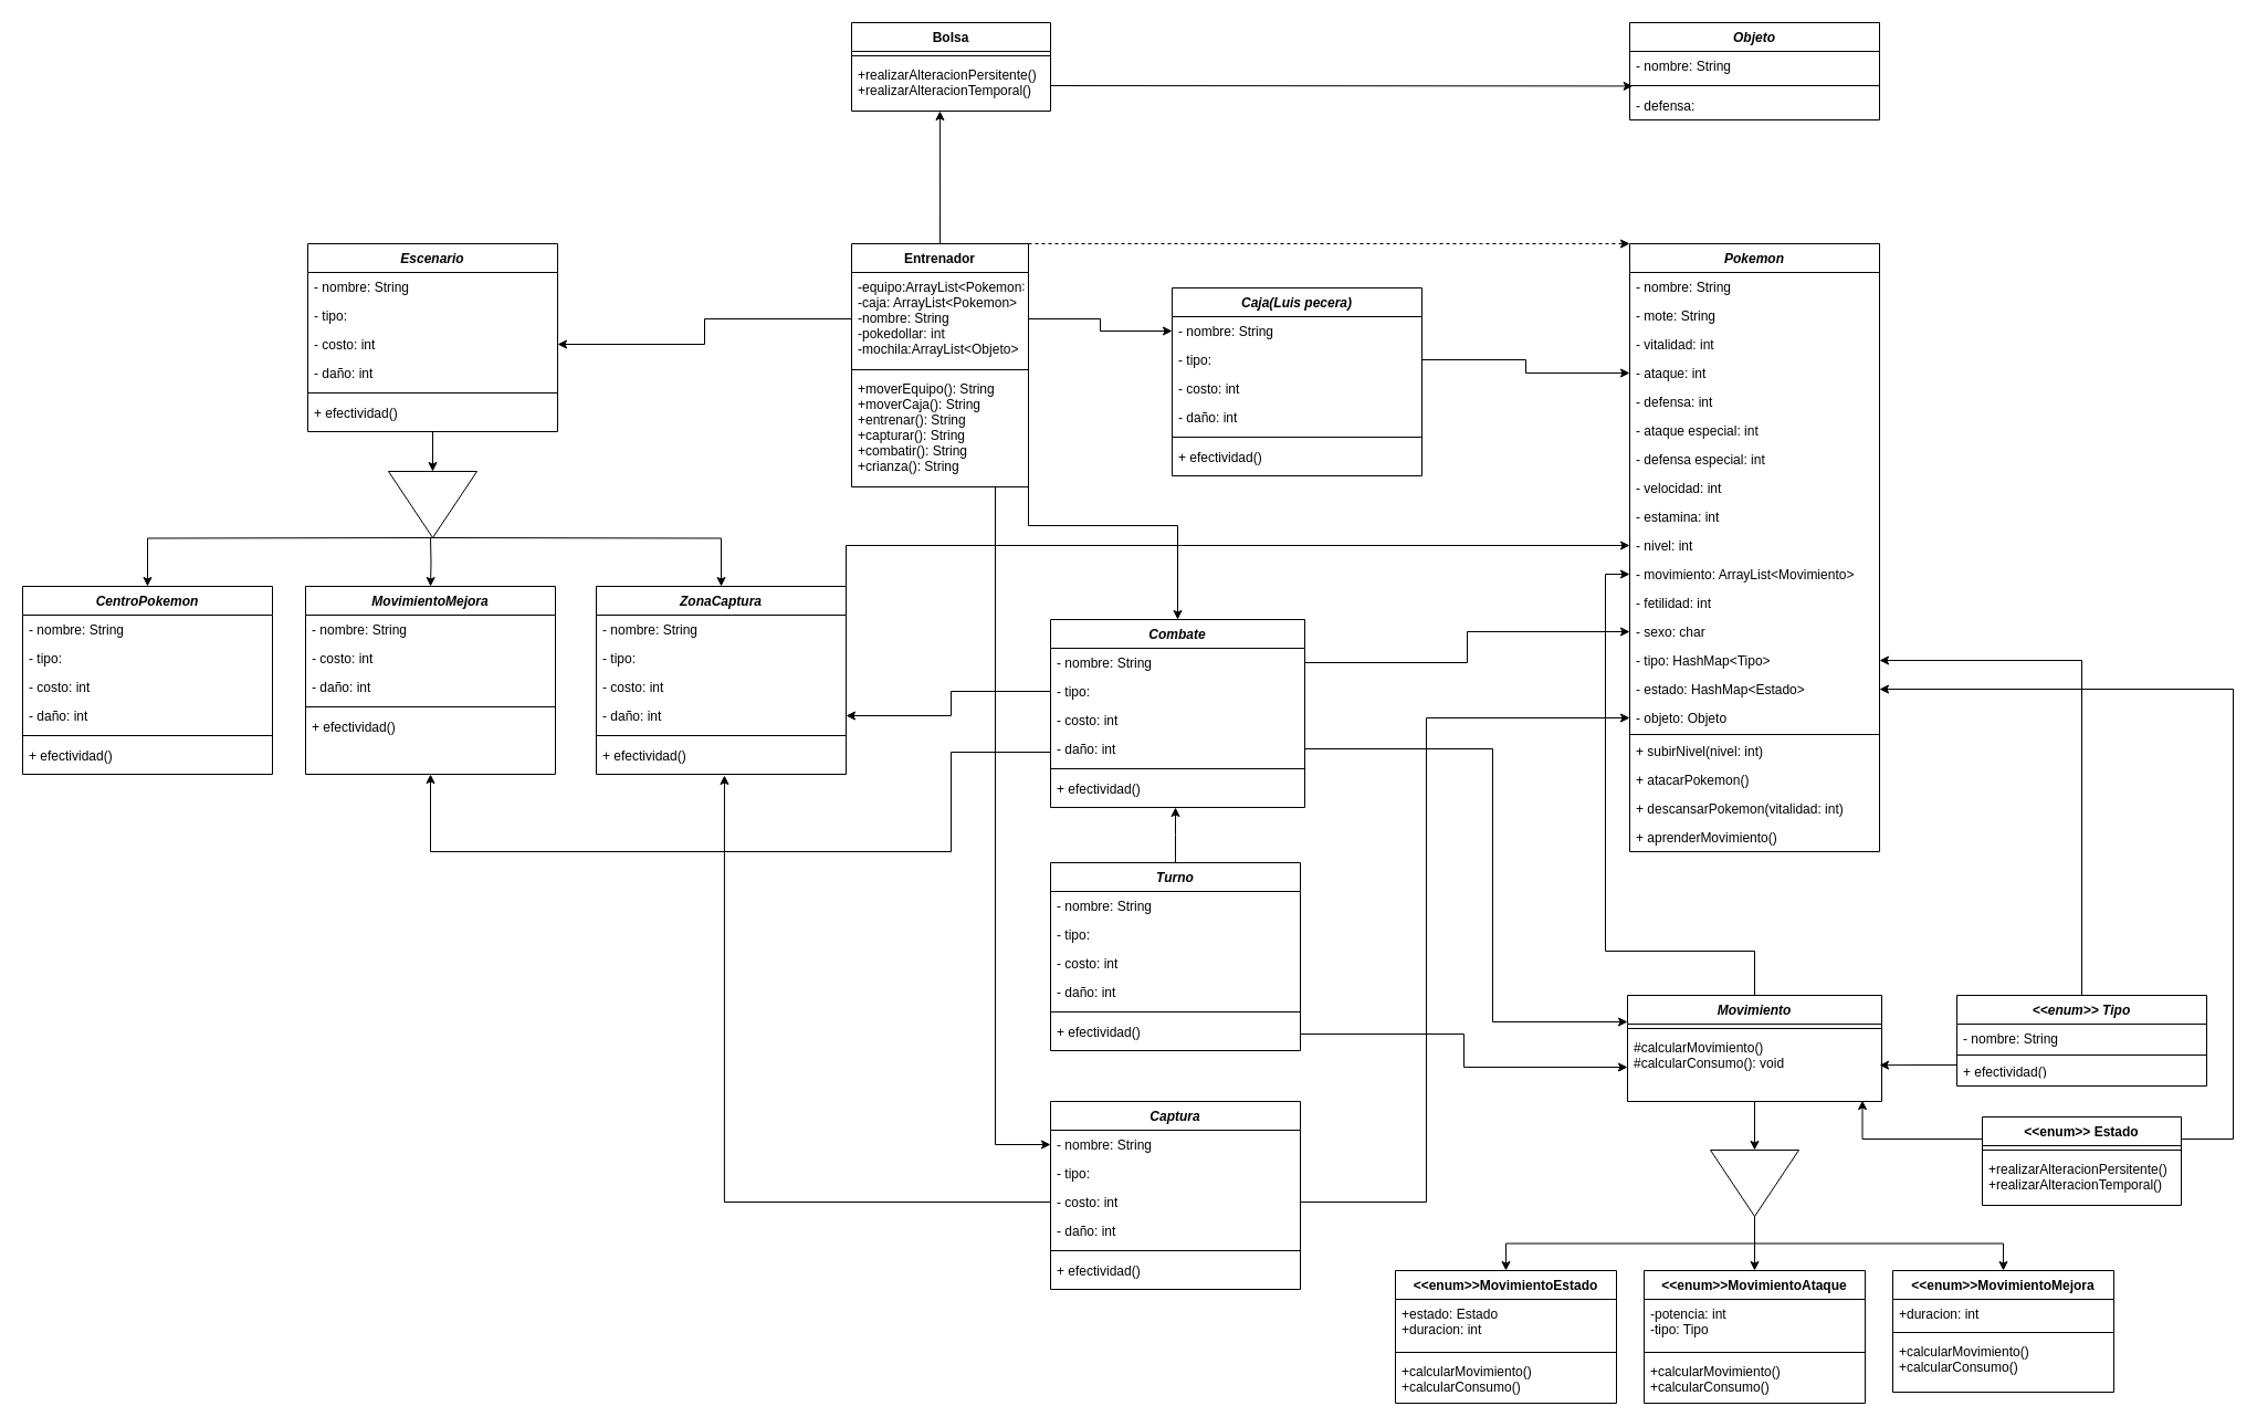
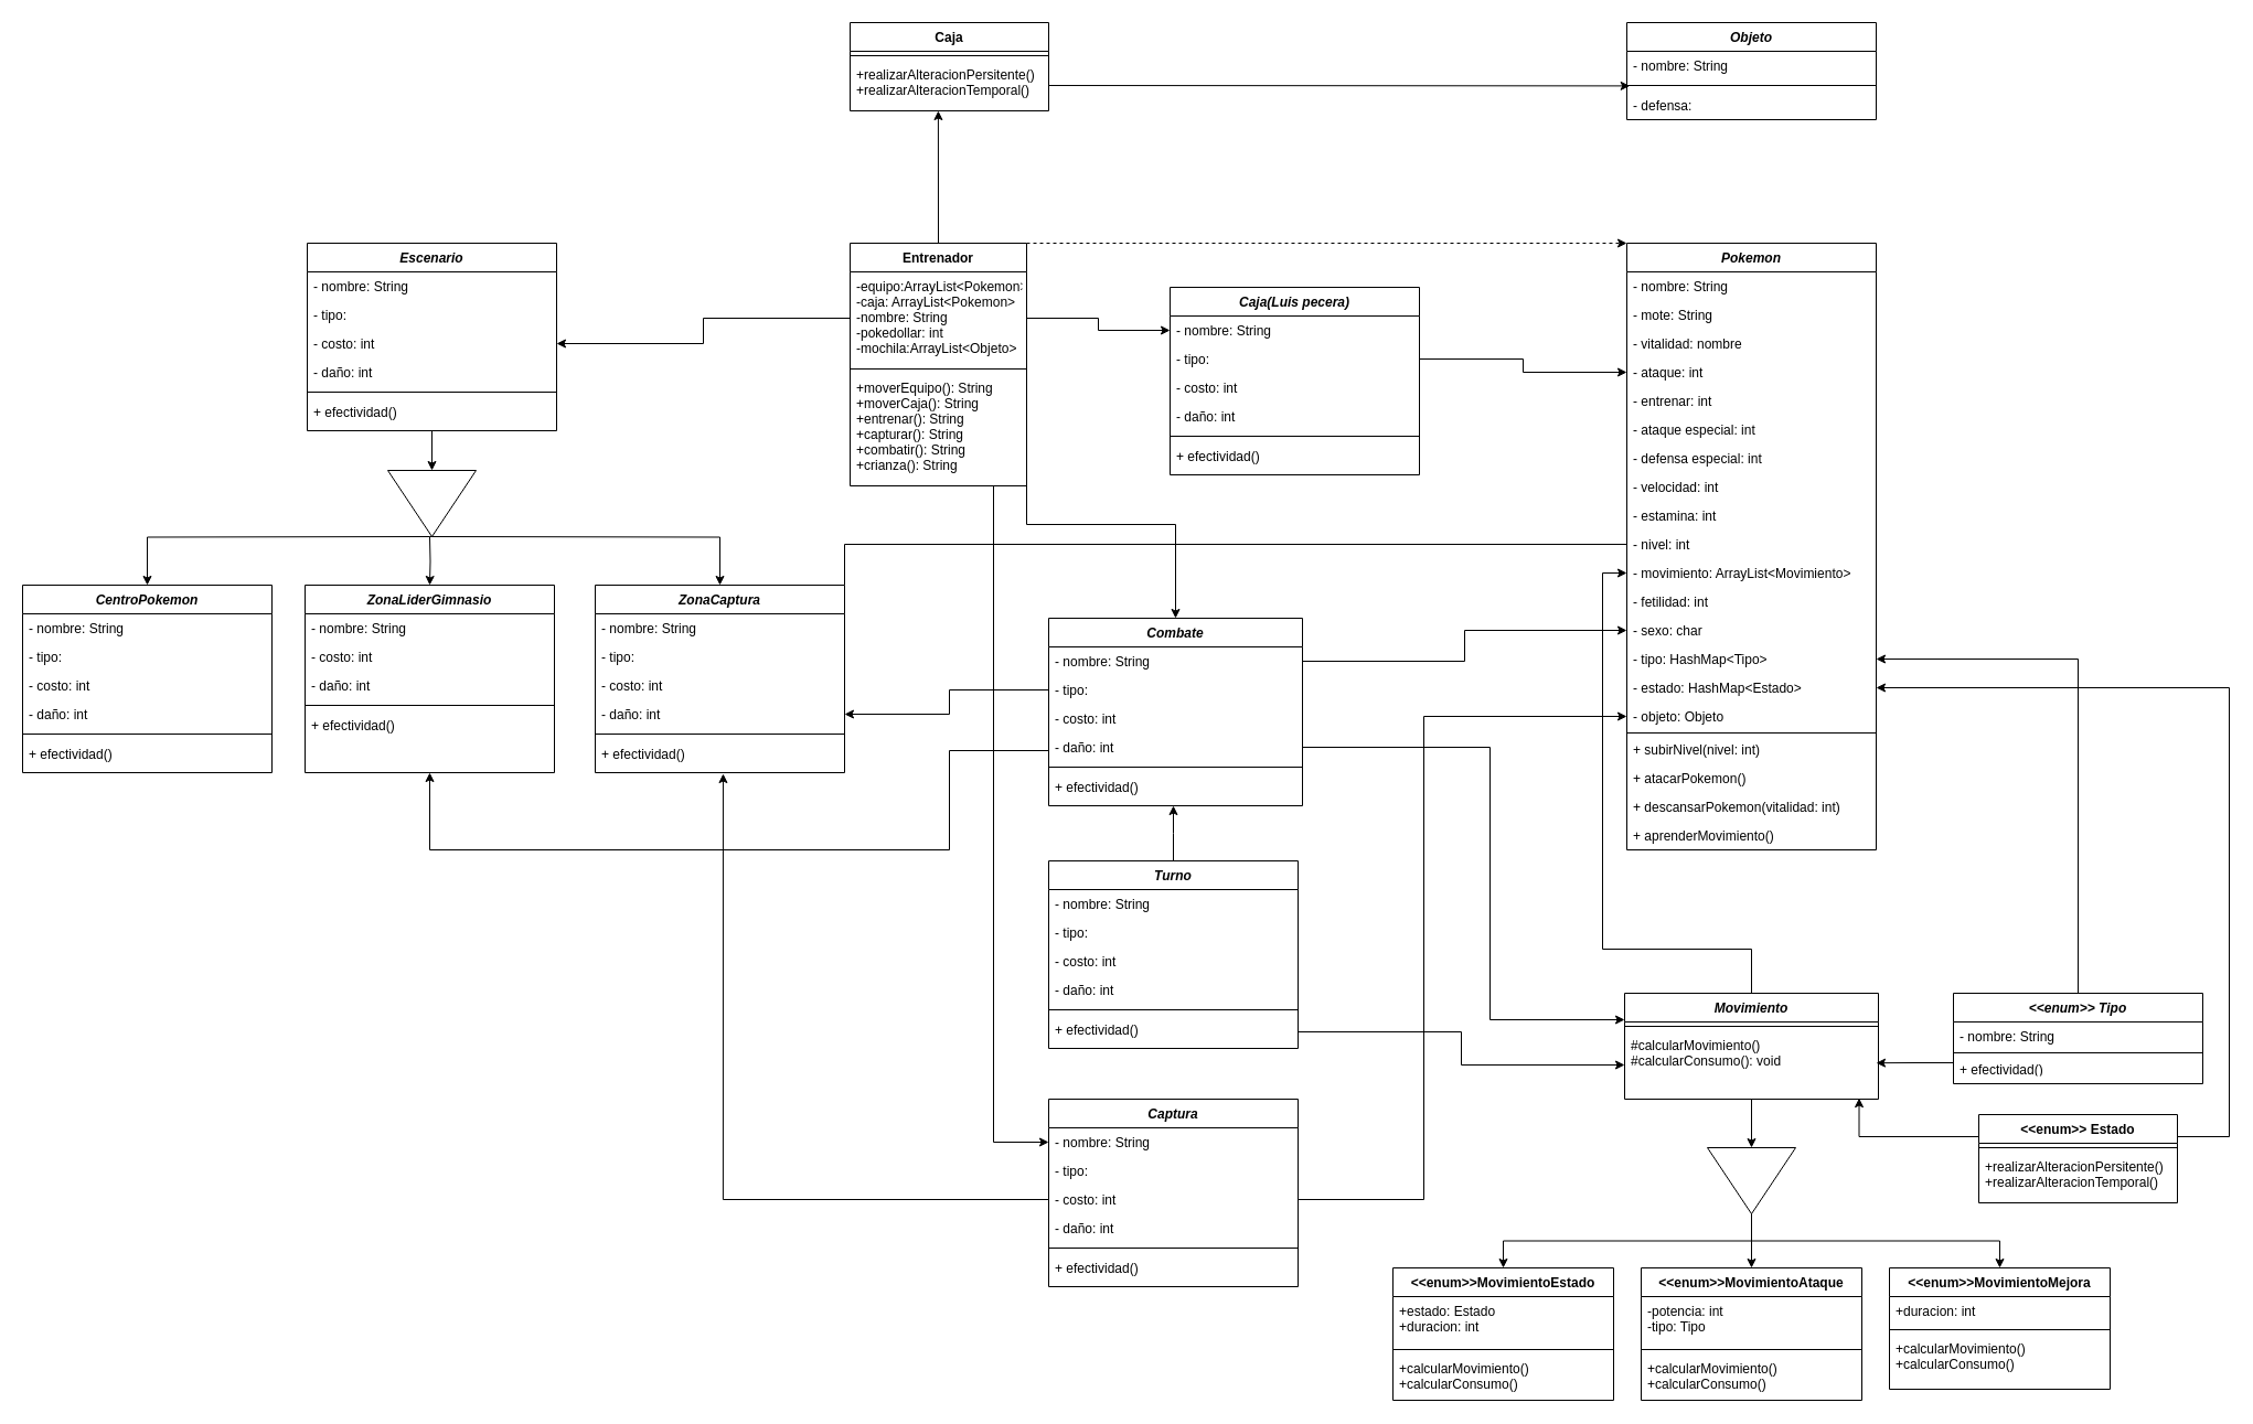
- <mxCell id="31" value="Bolsa" style="swimlane;fontStyle=1;align=center;verticalAlign=top;childLayout=stackLayout;horizontal=1;startSize=26;horizontalStack=0;resizeParent=1;resizeParentMax=0;resizeLast=0;collapsible=1;marginBottom=0;" parent="1" vertex="1"><mxGeometry x="770" y="20" width="180" height="80" as="geometry" /></mxCell>
+ <mxCell id="31" value="Caja" style="swimlane;fontStyle=1;align=center;verticalAlign=top;childLayout=stackLayout;horizontal=1;startSize=26;horizontalStack=0;resizeParent=1;resizeParentMax=0;resizeLast=0;collapsible=1;marginBottom=0;" parent="1" vertex="1"><mxGeometry x="770" y="20" width="180" height="80" as="geometry" /></mxCell>
- <mxCell id="5" value="- vitalidad: int" style="text;align=left;verticalAlign=top;spacingLeft=4;spacingRight=4;overflow=hidden;rotatable=0;points=[[0,0.5],[1,0.5]];portConstraint=eastwest;rounded=0;shadow=0;html=0;" parent="2" vertex="1"><mxGeometry y="78" width="226" height="26" as="geometry" /></mxCell>
+ <mxCell id="5" value="- vitalidad: nombre" style="text;align=left;verticalAlign=top;spacingLeft=4;spacingRight=4;overflow=hidden;rotatable=0;points=[[0,0.5],[1,0.5]];portConstraint=eastwest;rounded=0;shadow=0;html=0;" parent="2" vertex="1"><mxGeometry y="78" width="226" height="26" as="geometry" /></mxCell>
- <mxCell id="7" value="- defensa: int" style="text;align=left;verticalAlign=top;spacingLeft=4;spacingRight=4;overflow=hidden;rotatable=0;points=[[0,0.5],[1,0.5]];portConstraint=eastwest;rounded=0;shadow=0;html=0;" parent="2" vertex="1"><mxGeometry y="130" width="226" height="26" as="geometry" /></mxCell>
+ <mxCell id="7" value="- entrenar: int" style="text;align=left;verticalAlign=top;spacingLeft=4;spacingRight=4;overflow=hidden;rotatable=0;points=[[0,0.5],[1,0.5]];portConstraint=eastwest;rounded=0;shadow=0;html=0;" parent="2" vertex="1"><mxGeometry y="130" width="226" height="26" as="geometry" /></mxCell>
- <mxCell id="100" style="edgeStyle=orthogonalEdgeStyle;rounded=0;orthogonalLoop=1;jettySize=auto;html=1;exitX=1;exitY=0;exitDx=0;exitDy=0;entryX=0;entryY=0.5;entryDx=0;entryDy=0;" parent="1" source="101" target="12" edge="1"><mxGeometry relative="1" as="geometry" /></mxCell>
+ <mxCell id="100" style="edgeStyle=orthogonalEdgeStyle;rounded=0;orthogonalLoop=1;jettySize=auto;html=1;exitX=1;exitY=0;exitDx=0;exitDy=0;entryX=0;entryY=0.5;entryDx=0;entryDy=0;endArrow=none;" parent="1" source="101" target="12" edge="1"><mxGeometry relative="1" as="geometry" /></mxCell>
- <mxCell id="94" value="MovimientoMejora" style="swimlane;fontStyle=3;align=center;verticalAlign=top;childLayout=stackLayout;horizontal=1;startSize=26;horizontalStack=0;resizeParent=1;resizeLast=0;collapsible=1;marginBottom=0;rounded=0;shadow=0;strokeWidth=1;" parent="1" vertex="1"><mxGeometry x="276" y="530" width="226" height="170" as="geometry"><mxRectangle x="230" y="140" width="160" height="26" as="alternateBounds" /></mxGeometry></mxCell>
+ <mxCell id="94" value="ZonaLiderGimnasio" style="swimlane;fontStyle=3;align=center;verticalAlign=top;childLayout=stackLayout;horizontal=1;startSize=26;horizontalStack=0;resizeParent=1;resizeLast=0;collapsible=1;marginBottom=0;rounded=0;shadow=0;strokeWidth=1;" parent="1" vertex="1"><mxGeometry x="276" y="530" width="226" height="170" as="geometry"><mxRectangle x="230" y="140" width="160" height="26" as="alternateBounds" /></mxGeometry></mxCell>
